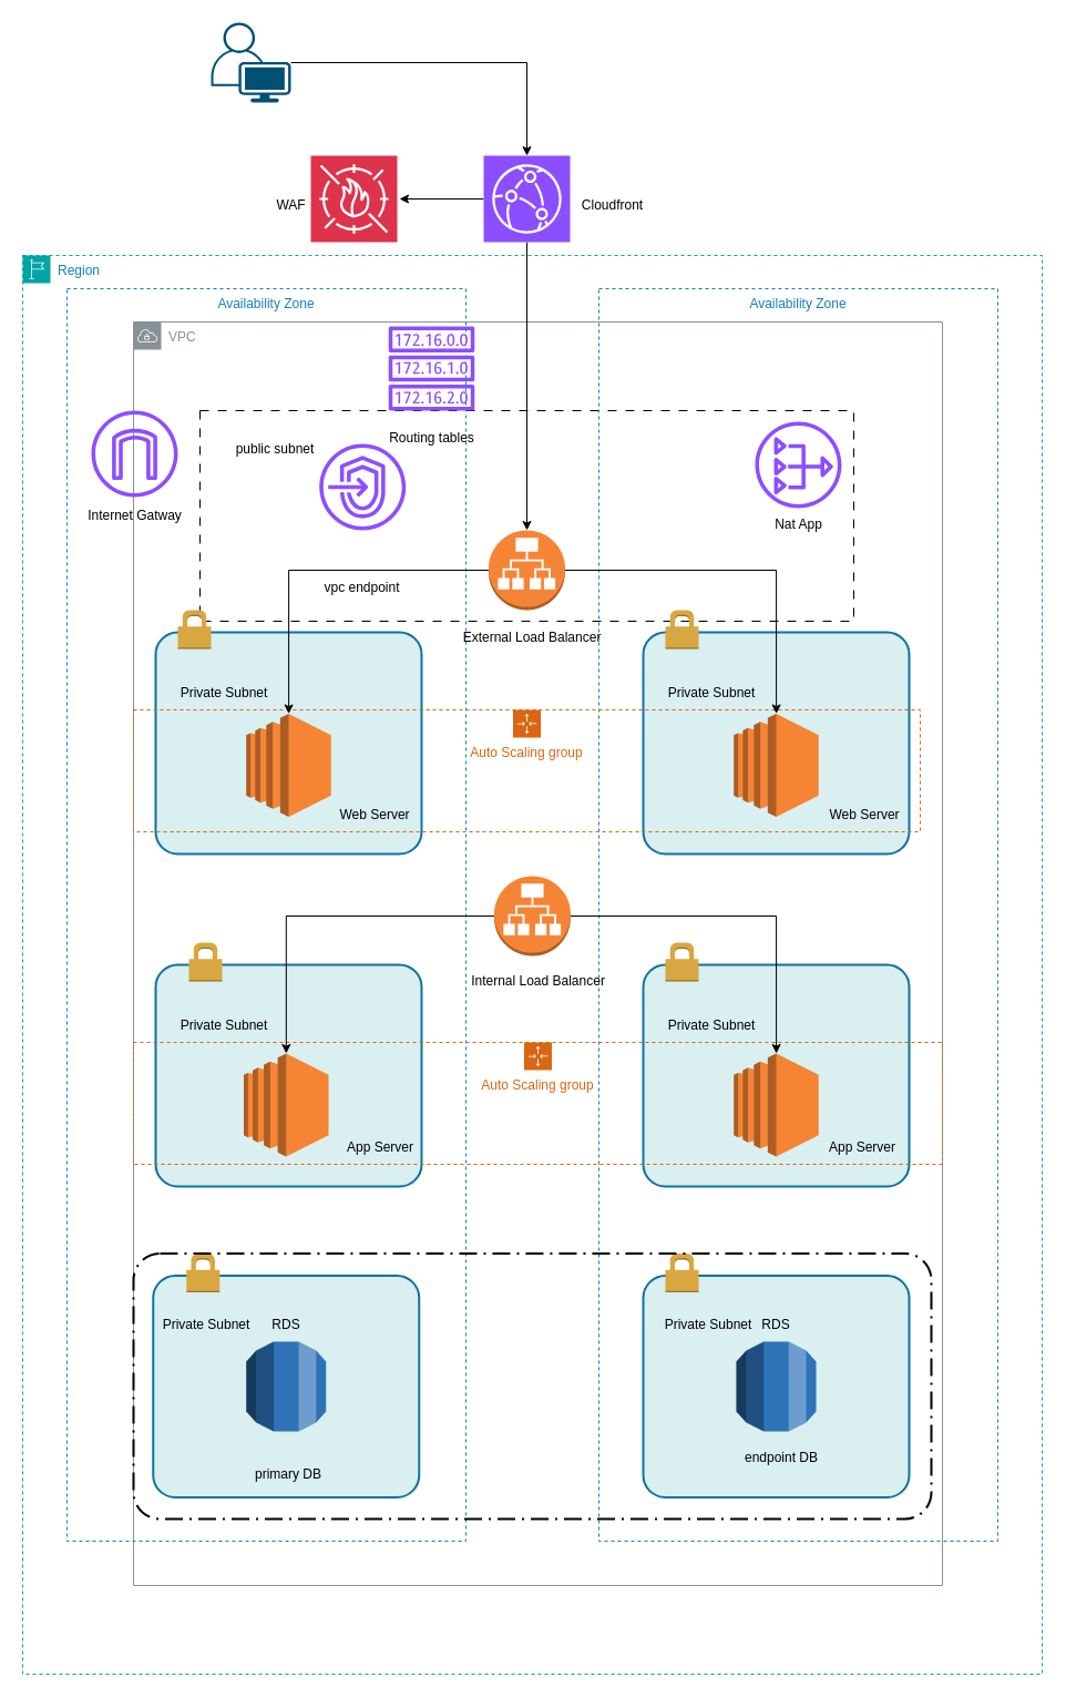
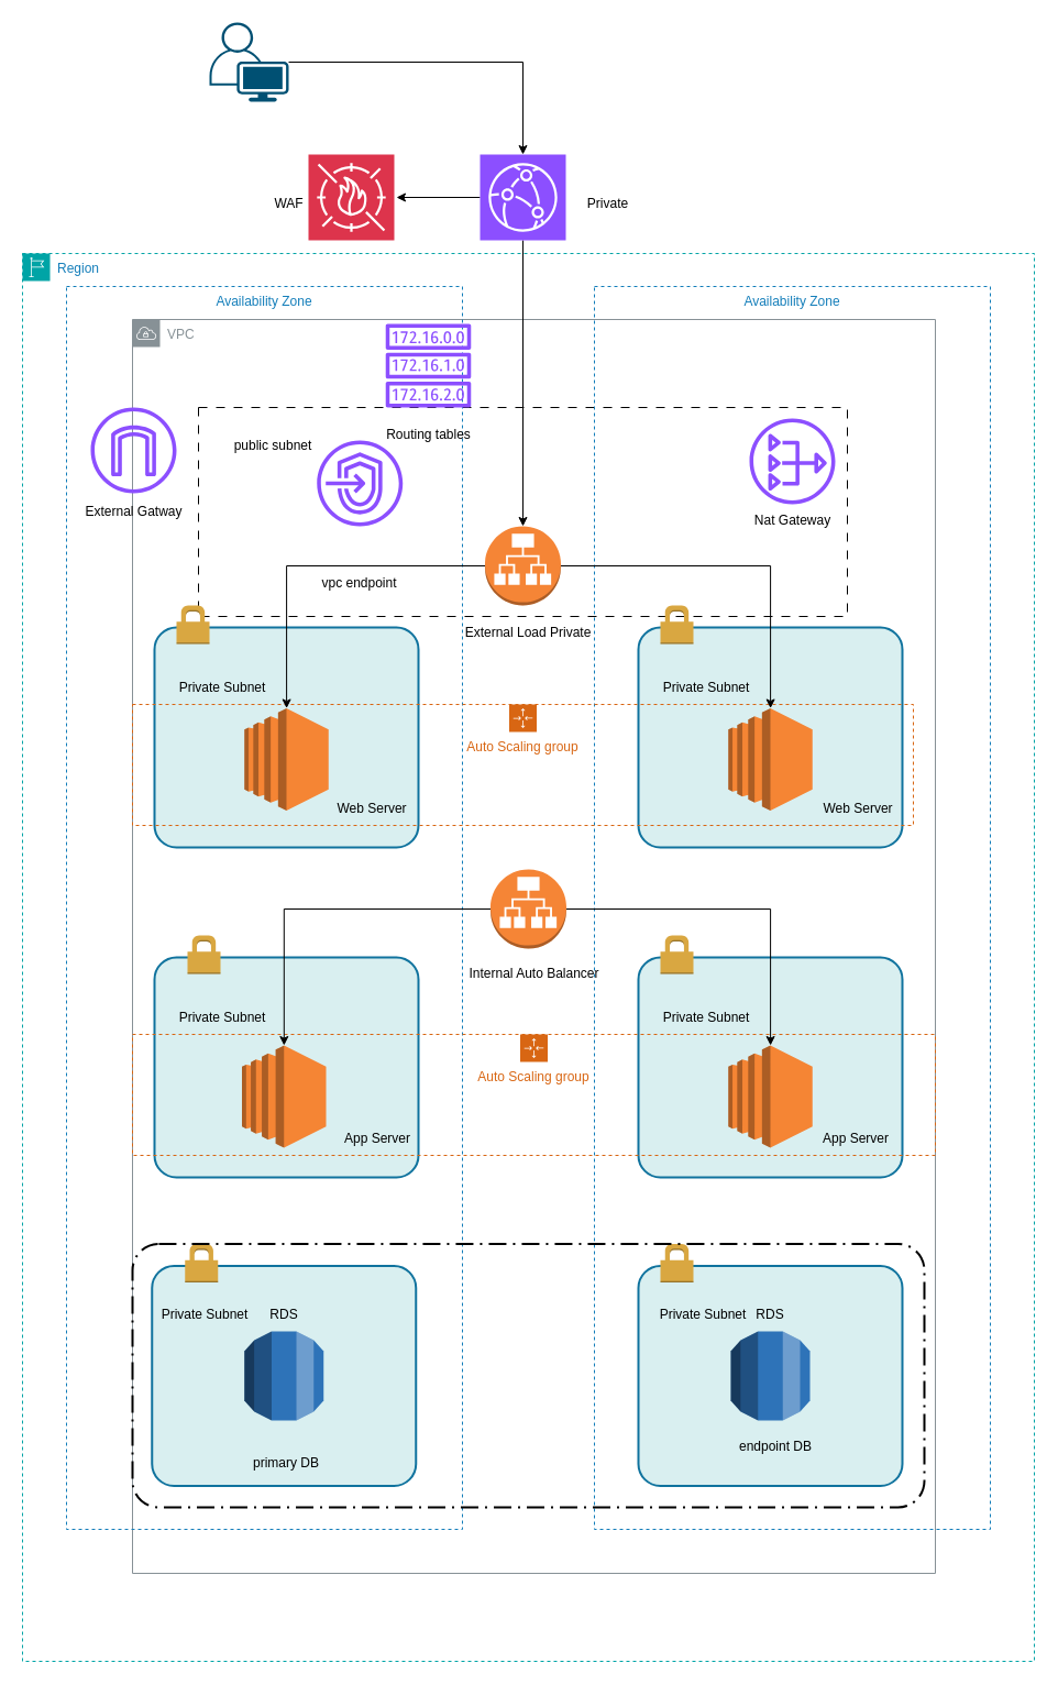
- <mxCell id="65" value="Cloudfront" style="text;html=1;align=center;verticalAlign=middle;whiteSpace=wrap;rounded=0;" parent="1" vertex="1"><mxGeometry x="490" y="170" width="125" height="30" as="geometry" /></mxCell>
+ <mxCell id="65" value="Private" style="text;html=1;align=center;verticalAlign=middle;whiteSpace=wrap;rounded=0;" parent="1" vertex="1"><mxGeometry x="490" y="170" width="125" height="30" as="geometry" /></mxCell>
- <mxCell id="48" value="Internet Gatway" style="text;html=1;align=center;verticalAlign=middle;whiteSpace=wrap;rounded=0;" parent="2" vertex="1"><mxGeometry x="38.5" y="220" width="125" height="30" as="geometry" /></mxCell>
+ <mxCell id="48" value="External Gatway" style="text;html=1;align=center;verticalAlign=middle;whiteSpace=wrap;rounded=0;" parent="2" vertex="1"><mxGeometry x="38.5" y="220" width="125" height="30" as="geometry" /></mxCell>
- <mxCell id="46" value="Nat App" style="text;html=1;align=center;verticalAlign=middle;whiteSpace=wrap;rounded=0;" parent="2" vertex="1"><mxGeometry x="637.5" y="228" width="125" height="30" as="geometry" /></mxCell>
+ <mxCell id="46" value="Nat Gateway" style="text;html=1;align=center;verticalAlign=middle;whiteSpace=wrap;rounded=0;" parent="2" vertex="1"><mxGeometry x="637.5" y="228" width="125" height="30" as="geometry" /></mxCell>
- <mxCell id="45" value="External Load Balancer" style="text;html=1;align=center;verticalAlign=middle;whiteSpace=wrap;rounded=0;" parent="2" vertex="1"><mxGeometry x="396" y="330" width="128" height="30" as="geometry" /></mxCell>
+ <mxCell id="45" value="External Load Private" style="text;html=1;align=center;verticalAlign=middle;whiteSpace=wrap;rounded=0;" parent="2" vertex="1"><mxGeometry x="396" y="330" width="128" height="30" as="geometry" /></mxCell>
- <mxCell id="44" value="Internal Load Balancer" style="text;html=1;align=center;verticalAlign=middle;whiteSpace=wrap;rounded=0;" parent="2" vertex="1"><mxGeometry x="402.5" y="640" width="125" height="30" as="geometry" /></mxCell>
+ <mxCell id="44" value="Internal Auto Balancer" style="text;html=1;align=center;verticalAlign=middle;whiteSpace=wrap;rounded=0;" parent="2" vertex="1"><mxGeometry x="402.5" y="640" width="125" height="30" as="geometry" /></mxCell>
